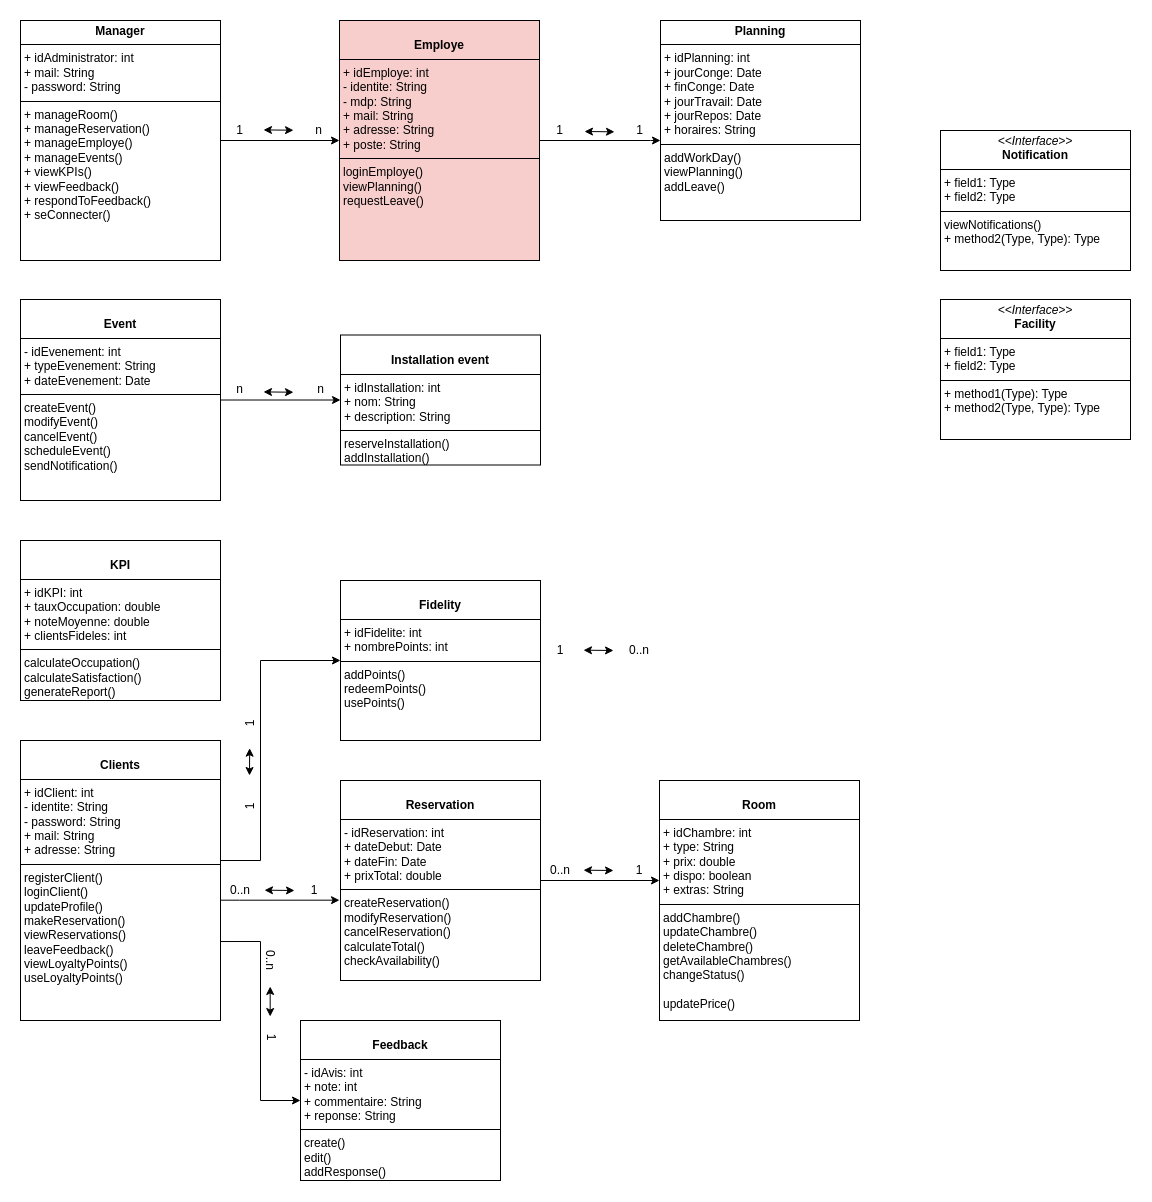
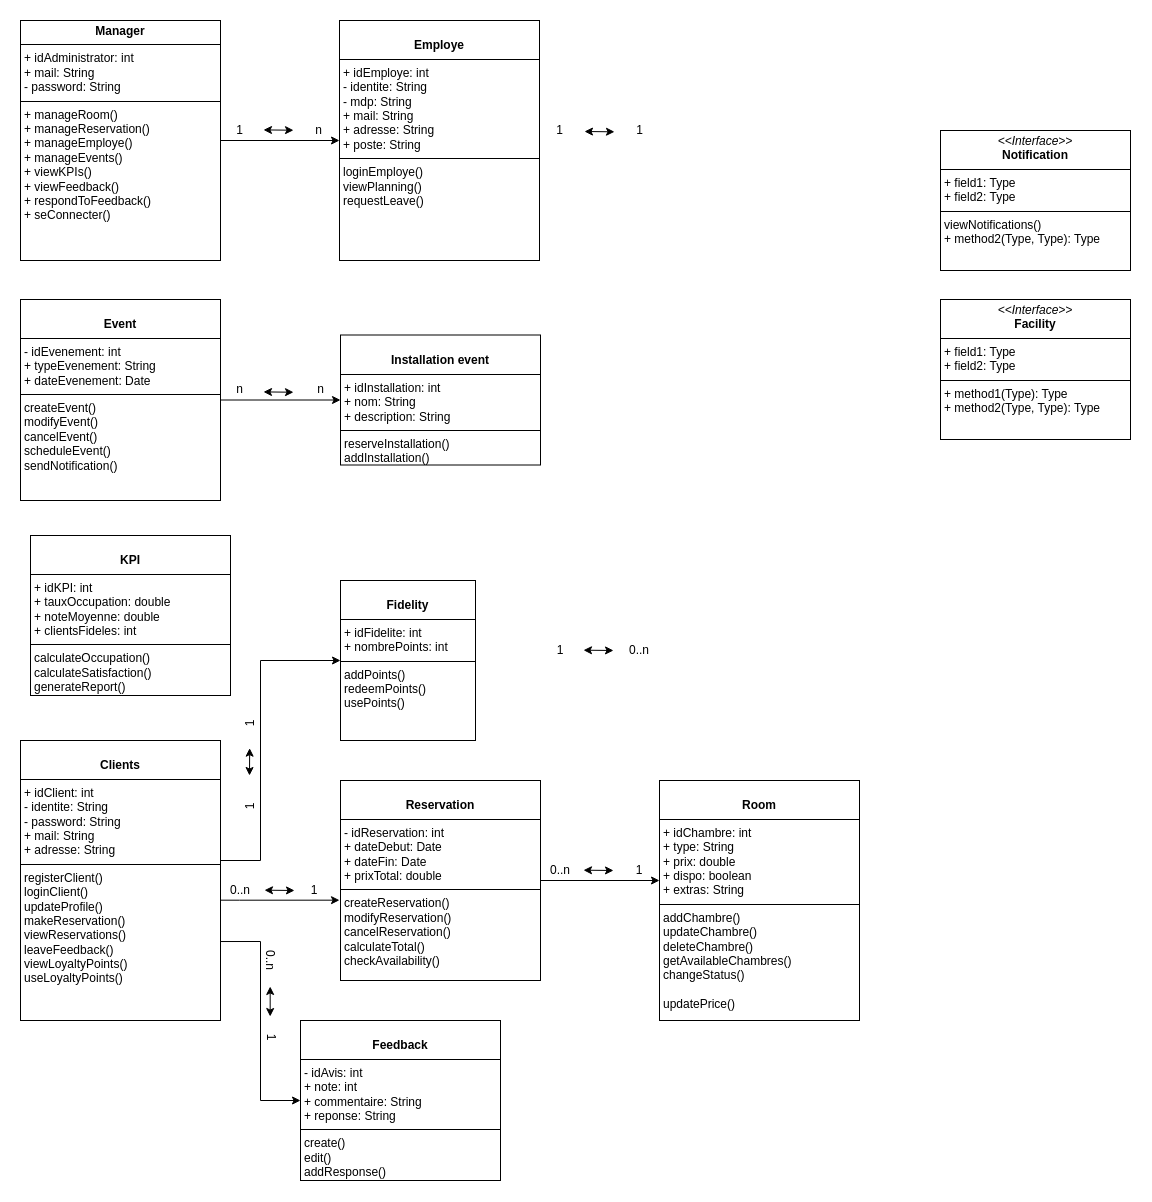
- <mxCell id="18" value="&lt;p style=&quot;margin:0px;margin-top:4px;text-align:center;&quot;&gt;&lt;b&gt;Planning&lt;/b&gt;&lt;/p&gt;&lt;hr size=&quot;1&quot; style=&quot;border-style:solid;&quot;&gt;&lt;p style=&quot;margin:0px;margin-left:4px;&quot;&gt;+ idPlanning: int&lt;/p&gt;&lt;p style=&quot;margin:0px;margin-left:4px;&quot;&gt;&lt;span style=&quot;background-color: transparent; color: light-dark(rgb(0, 0, 0), rgb(255, 255, 255));&quot;&gt;+ jourConge: Date&lt;/span&gt;&lt;/p&gt;&lt;p style=&quot;margin:0px;margin-left:4px;&quot;&gt;&lt;span style=&quot;background-color: transparent; color: light-dark(rgb(0, 0, 0), rgb(255, 255, 255));&quot;&gt;+ finConge: Date&lt;/span&gt;&lt;/p&gt;&lt;p style=&quot;margin:0px;margin-left:4px;&quot;&gt;&lt;span style=&quot;background-color: transparent; color: light-dark(rgb(0, 0, 0), rgb(255, 255, 255));&quot;&gt;+ jourTravail: Date&lt;/span&gt;&lt;/p&gt;&lt;p style=&quot;margin:0px;margin-left:4px;&quot;&gt;&lt;span style=&quot;background-color: transparent; color: light-dark(rgb(0, 0, 0), rgb(255, 255, 255));&quot;&gt;+ jourRepos: Date&lt;/span&gt;&lt;/p&gt;&lt;p style=&quot;margin:0px;margin-left:4px;&quot;&gt;&lt;span style=&quot;background-color: transparent; color: light-dark(rgb(0, 0, 0), rgb(255, 255, 255));&quot;&gt;+ horaires: String&lt;/span&gt;&lt;/p&gt;&lt;hr size=&quot;1&quot; style=&quot;border-style:solid;&quot;&gt;&lt;p style=&quot;margin:0px;margin-left:4px;&quot;&gt;addWorkDay()&amp;nbsp;&lt;/p&gt;&lt;p style=&quot;margin:0px;margin-left:4px;&quot;&gt;viewPlanning()&lt;/p&gt;&lt;p style=&quot;margin:0px;margin-left:4px;&quot;&gt;&lt;span style=&quot;background-color: transparent; color: light-dark(rgb(0, 0, 0), rgb(255, 255, 255));&quot;&gt;addLeave()&amp;nbsp;&lt;/span&gt;&amp;nbsp;&lt;/p&gt;" style="verticalAlign=top;align=left;overflow=fill;html=1;whiteSpace=wrap;" vertex="1" parent="1"><mxGeometry x="660" y="20" width="200" height="200" as="geometry" /></mxCell>
- <mxCell id="7" value="&lt;p style=&quot;margin:0px;margin-top:4px;text-align:center;&quot;&gt;&lt;br&gt;&lt;b&gt;Employe&lt;/b&gt;&lt;/p&gt;&lt;hr size=&quot;1&quot; style=&quot;border-style:solid;&quot;&gt;&lt;p style=&quot;margin:0px;margin-left:4px;&quot;&gt;+ idEmploye: int&lt;/p&gt;&lt;p style=&quot;margin:0px;margin-left:4px;&quot;&gt;- identite: String&lt;/p&gt;&lt;p style=&quot;margin:0px;margin-left:4px;&quot;&gt;- mdp: String&lt;/p&gt;&lt;p style=&quot;margin:0px;margin-left:4px;&quot;&gt;&lt;span style=&quot;background-color: transparent; color: light-dark(rgb(0, 0, 0), rgb(255, 255, 255));&quot;&gt;+ mail: String&lt;/span&gt;&lt;/p&gt;&lt;p style=&quot;margin:0px;margin-left:4px;&quot;&gt;&lt;span style=&quot;background-color: transparent; color: light-dark(rgb(0, 0, 0), rgb(255, 255, 255));&quot;&gt;+ adresse: String&lt;/span&gt;&lt;/p&gt;&lt;p style=&quot;margin:0px;margin-left:4px;&quot;&gt;&lt;span style=&quot;background-color: transparent; color: light-dark(rgb(0, 0, 0), rgb(255, 255, 255));&quot;&gt;+ poste: String&lt;/span&gt;&lt;/p&gt;&lt;hr size=&quot;1&quot; style=&quot;border-style:solid;&quot;&gt;&lt;p style=&quot;margin:0px;margin-left:4px;&quot;&gt;&lt;span style=&quot;background-color: transparent; color: light-dark(rgb(0, 0, 0), rgb(255, 255, 255));&quot;&gt;login&lt;/span&gt;&lt;span style=&quot;background-color: transparent; color: light-dark(rgb(0, 0, 0), rgb(255, 255, 255)); text-align: center;&quot;&gt;Employe&lt;/span&gt;&lt;span style=&quot;background-color: transparent; color: light-dark(rgb(0, 0, 0), rgb(255, 255, 255));&quot;&gt;()&amp;nbsp;&lt;/span&gt;&lt;/p&gt;&lt;p style=&quot;margin:0px;margin-left:4px;&quot;&gt;viewPlanning()&lt;/p&gt;&lt;p style=&quot;margin:0px;margin-left:4px;&quot;&gt;requestLeave()&amp;nbsp;&lt;/p&gt;&lt;p style=&quot;margin:0px;margin-left:4px;&quot;&gt;&lt;br&gt;&lt;/p&gt;" style="verticalAlign=top;align=left;overflow=fill;html=1;whiteSpace=wrap;fillColor=#f8cecc;" vertex="1" parent="1"><mxGeometry x="339" y="20" width="200" height="240" as="geometry" /></mxCell>
+ <mxCell id="7" value="&lt;p style=&quot;margin:0px;margin-top:4px;text-align:center;&quot;&gt;&lt;br&gt;&lt;b&gt;Employe&lt;/b&gt;&lt;/p&gt;&lt;hr size=&quot;1&quot; style=&quot;border-style:solid;&quot;&gt;&lt;p style=&quot;margin:0px;margin-left:4px;&quot;&gt;+ idEmploye: int&lt;/p&gt;&lt;p style=&quot;margin:0px;margin-left:4px;&quot;&gt;- identite: String&lt;/p&gt;&lt;p style=&quot;margin:0px;margin-left:4px;&quot;&gt;- mdp: String&lt;/p&gt;&lt;p style=&quot;margin:0px;margin-left:4px;&quot;&gt;&lt;span style=&quot;background-color: transparent; color: light-dark(rgb(0, 0, 0), rgb(255, 255, 255));&quot;&gt;+ mail: String&lt;/span&gt;&lt;/p&gt;&lt;p style=&quot;margin:0px;margin-left:4px;&quot;&gt;&lt;span style=&quot;background-color: transparent; color: light-dark(rgb(0, 0, 0), rgb(255, 255, 255));&quot;&gt;+ adresse: String&lt;/span&gt;&lt;/p&gt;&lt;p style=&quot;margin:0px;margin-left:4px;&quot;&gt;&lt;span style=&quot;background-color: transparent; color: light-dark(rgb(0, 0, 0), rgb(255, 255, 255));&quot;&gt;+ poste: String&lt;/span&gt;&lt;/p&gt;&lt;hr size=&quot;1&quot; style=&quot;border-style:solid;&quot;&gt;&lt;p style=&quot;margin:0px;margin-left:4px;&quot;&gt;&lt;span style=&quot;background-color: transparent; color: light-dark(rgb(0, 0, 0), rgb(255, 255, 255));&quot;&gt;login&lt;/span&gt;&lt;span style=&quot;background-color: transparent; color: light-dark(rgb(0, 0, 0), rgb(255, 255, 255)); text-align: center;&quot;&gt;Employe&lt;/span&gt;&lt;span style=&quot;background-color: transparent; color: light-dark(rgb(0, 0, 0), rgb(255, 255, 255));&quot;&gt;()&amp;nbsp;&lt;/span&gt;&lt;/p&gt;&lt;p style=&quot;margin:0px;margin-left:4px;&quot;&gt;viewPlanning()&lt;/p&gt;&lt;p style=&quot;margin:0px;margin-left:4px;&quot;&gt;requestLeave()&amp;nbsp;&lt;/p&gt;&lt;p style=&quot;margin:0px;margin-left:4px;&quot;&gt;&lt;br&gt;&lt;/p&gt;" style="verticalAlign=top;align=left;overflow=fill;html=1;whiteSpace=wrap;" vertex="1" parent="1"><mxGeometry x="339" y="20" width="200" height="240" as="geometry" /></mxCell>
- <mxCell id="6" value="" style="edgeStyle=orthogonalEdgeStyle;rounded=0;orthogonalLoop=1;jettySize=auto;html=1;" edge="1" parent="1" source="7" target="18"><mxGeometry relative="1" as="geometry"><Array as="points"><mxPoint x="650" y="140" /><mxPoint x="650" y="140" /></Array></mxGeometry></mxCell>
- <mxCell id="19" value="&lt;p style=&quot;margin:0px;margin-top:4px;text-align:center;&quot;&gt;&lt;br&gt;&lt;b&gt;KPI&lt;/b&gt;&lt;/p&gt;&lt;hr size=&quot;1&quot; style=&quot;border-style:solid;&quot;&gt;&lt;p style=&quot;margin:0px;margin-left:4px;&quot;&gt;+ idKPI: int&lt;/p&gt;&lt;p style=&quot;margin:0px;margin-left:4px;&quot;&gt;&lt;span style=&quot;background-color: transparent; color: light-dark(rgb(0, 0, 0), rgb(255, 255, 255));&quot;&gt;+ tauxOccupation: double&lt;/span&gt;&lt;/p&gt;&lt;p style=&quot;margin:0px;margin-left:4px;&quot;&gt;&lt;span style=&quot;background-color: transparent; color: light-dark(rgb(0, 0, 0), rgb(255, 255, 255));&quot;&gt;+ noteMoyenne: double&lt;/span&gt;&lt;/p&gt;&lt;p style=&quot;margin:0px;margin-left:4px;&quot;&gt;&lt;span style=&quot;background-color: transparent; color: light-dark(rgb(0, 0, 0), rgb(255, 255, 255));&quot;&gt;+ clientsFideles: int&lt;/span&gt;&lt;/p&gt;&lt;hr size=&quot;1&quot; style=&quot;border-style:solid;&quot;&gt;&lt;p style=&quot;margin:0px;margin-left:4px;&quot;&gt;calculateOccupation()&lt;/p&gt;&lt;p style=&quot;margin:0px;margin-left:4px;&quot;&gt;calculateSatisfaction()&amp;nbsp;&lt;/p&gt;&lt;p style=&quot;margin:0px;margin-left:4px;&quot;&gt;generateReport()&amp;nbsp;&lt;/p&gt;" style="verticalAlign=top;align=left;overflow=fill;html=1;whiteSpace=wrap;" vertex="1" parent="1"><mxGeometry x="20" y="540" width="200" height="160" as="geometry" /></mxCell>
+ <mxCell id="19" value="&lt;p style=&quot;margin:0px;margin-top:4px;text-align:center;&quot;&gt;&lt;br&gt;&lt;b&gt;KPI&lt;/b&gt;&lt;/p&gt;&lt;hr size=&quot;1&quot; style=&quot;border-style:solid;&quot;&gt;&lt;p style=&quot;margin:0px;margin-left:4px;&quot;&gt;+ idKPI: int&lt;/p&gt;&lt;p style=&quot;margin:0px;margin-left:4px;&quot;&gt;&lt;span style=&quot;background-color: transparent; color: light-dark(rgb(0, 0, 0), rgb(255, 255, 255));&quot;&gt;+ tauxOccupation: double&lt;/span&gt;&lt;/p&gt;&lt;p style=&quot;margin:0px;margin-left:4px;&quot;&gt;&lt;span style=&quot;background-color: transparent; color: light-dark(rgb(0, 0, 0), rgb(255, 255, 255));&quot;&gt;+ noteMoyenne: double&lt;/span&gt;&lt;/p&gt;&lt;p style=&quot;margin:0px;margin-left:4px;&quot;&gt;&lt;span style=&quot;background-color: transparent; color: light-dark(rgb(0, 0, 0), rgb(255, 255, 255));&quot;&gt;+ clientsFideles: int&lt;/span&gt;&lt;/p&gt;&lt;hr size=&quot;1&quot; style=&quot;border-style:solid;&quot;&gt;&lt;p style=&quot;margin:0px;margin-left:4px;&quot;&gt;calculateOccupation()&lt;/p&gt;&lt;p style=&quot;margin:0px;margin-left:4px;&quot;&gt;calculateSatisfaction()&amp;nbsp;&lt;/p&gt;&lt;p style=&quot;margin:0px;margin-left:4px;&quot;&gt;generateReport()&amp;nbsp;&lt;/p&gt;" style="verticalAlign=top;align=left;overflow=fill;html=1;whiteSpace=wrap;" vertex="1" parent="1"><mxGeometry x="30" y="535" width="200" height="160" as="geometry" /></mxCell>
- <mxCell id="17" value="&lt;p style=&quot;margin:0px;margin-top:4px;text-align:center;&quot;&gt;&lt;br&gt;&lt;b&gt;Fidelity&lt;/b&gt;&lt;/p&gt;&lt;hr size=&quot;1&quot; style=&quot;border-style:solid;&quot;&gt;&lt;p style=&quot;margin:0px;margin-left:4px;&quot;&gt;+ idFidelite: int&lt;/p&gt;&lt;p style=&quot;margin:0px;margin-left:4px;&quot;&gt;&lt;span style=&quot;background-color: transparent; color: light-dark(rgb(0, 0, 0), rgb(255, 255, 255));&quot;&gt;+ nombrePoints: int&lt;/span&gt;&lt;/p&gt;&lt;hr size=&quot;1&quot; style=&quot;border-style:solid;&quot;&gt;&lt;p style=&quot;margin:0px;margin-left:4px;&quot;&gt;addPoints()&lt;/p&gt;&lt;p style=&quot;margin:0px;margin-left:4px;&quot;&gt;redeemPoints()&amp;nbsp;&lt;/p&gt;&lt;p style=&quot;margin:0px;margin-left:4px;&quot;&gt;usePoints()&lt;/p&gt;" style="verticalAlign=top;align=left;overflow=fill;html=1;whiteSpace=wrap;" vertex="1" parent="1"><mxGeometry x="340" y="580" width="200" height="160" as="geometry" /></mxCell>
+ <mxCell id="17" value="&lt;p style=&quot;margin:0px;margin-top:4px;text-align:center;&quot;&gt;&lt;br&gt;&lt;b&gt;Fidelity&lt;/b&gt;&lt;/p&gt;&lt;hr size=&quot;1&quot; style=&quot;border-style:solid;&quot;&gt;&lt;p style=&quot;margin:0px;margin-left:4px;&quot;&gt;+ idFidelite: int&lt;/p&gt;&lt;p style=&quot;margin:0px;margin-left:4px;&quot;&gt;&lt;span style=&quot;background-color: transparent; color: light-dark(rgb(0, 0, 0), rgb(255, 255, 255));&quot;&gt;+ nombrePoints: int&lt;/span&gt;&lt;/p&gt;&lt;hr size=&quot;1&quot; style=&quot;border-style:solid;&quot;&gt;&lt;p style=&quot;margin:0px;margin-left:4px;&quot;&gt;addPoints()&lt;/p&gt;&lt;p style=&quot;margin:0px;margin-left:4px;&quot;&gt;redeemPoints()&amp;nbsp;&lt;/p&gt;&lt;p style=&quot;margin:0px;margin-left:4px;&quot;&gt;usePoints()&lt;/p&gt;" style="verticalAlign=top;align=left;overflow=fill;html=1;whiteSpace=wrap;" vertex="1" parent="1"><mxGeometry x="340" y="580" width="135" height="160" as="geometry" /></mxCell>
